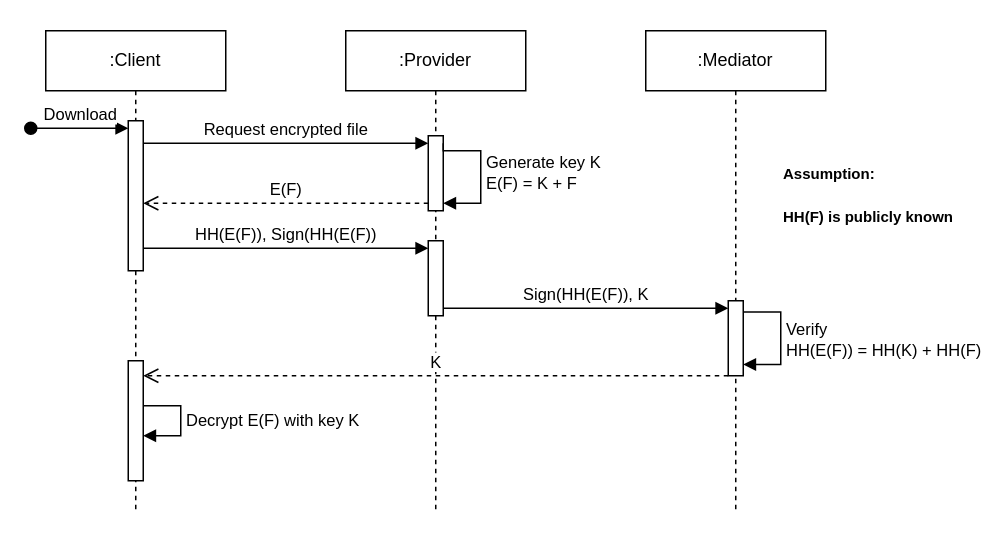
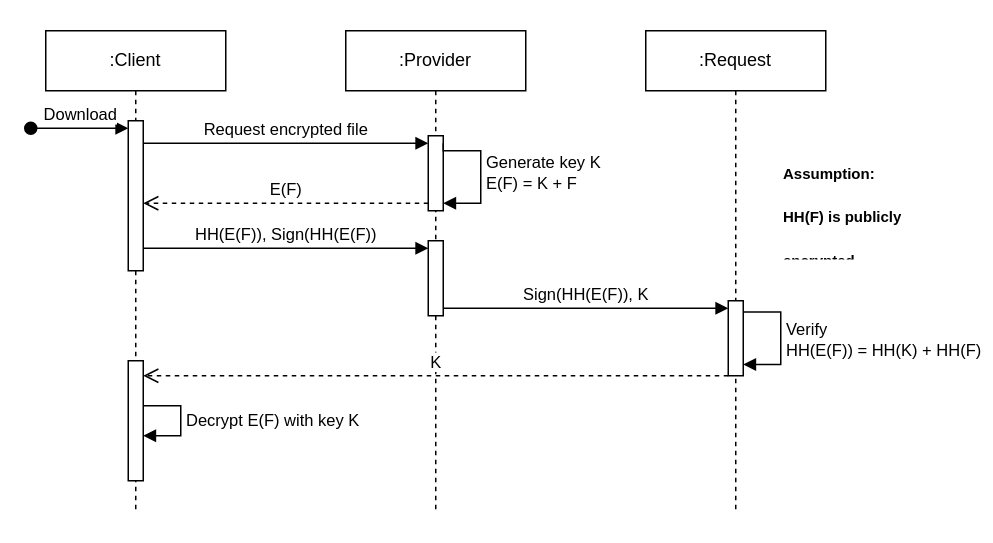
- <mxCell id="9" value=":Mediator" style="shape=umlLifeline;perimeter=lifelinePerimeter;whiteSpace=wrap;html=1;container=0;dropTarget=0;collapsible=0;recursiveResize=0;outlineConnect=0;portConstraint=eastwest;newEdgeStyle={&quot;edgeStyle&quot;:&quot;elbowEdgeStyle&quot;,&quot;elbow&quot;:&quot;vertical&quot;,&quot;curved&quot;:0,&quot;rounded&quot;:0};" parent="1" vertex="1"><mxGeometry x="430" y="20" width="120" height="320" as="geometry" /></mxCell>
+ <mxCell id="9" value=":Request" style="shape=umlLifeline;perimeter=lifelinePerimeter;whiteSpace=wrap;html=1;container=0;dropTarget=0;collapsible=0;recursiveResize=0;outlineConnect=0;portConstraint=eastwest;newEdgeStyle={&quot;edgeStyle&quot;:&quot;elbowEdgeStyle&quot;,&quot;elbow&quot;:&quot;vertical&quot;,&quot;curved&quot;:0,&quot;rounded&quot;:0};" parent="1" vertex="1"><mxGeometry x="430" y="20" width="120" height="320" as="geometry" /></mxCell>
- <mxCell id="19" value="&lt;h1 style=&quot;margin-top: 0px;&quot;&gt;&lt;font style=&quot;font-size: 10px;&quot;&gt;Assumption:&lt;br&gt;HH(F) is publicly known&lt;/font&gt;&lt;/h1&gt;" style="text;html=1;whiteSpace=wrap;overflow=hidden;rounded=0;" parent="1" vertex="1"><mxGeometry x="520" y="90" width="120" height="80" as="geometry" /></mxCell>
+ <mxCell id="19" value="&lt;h1 style=&quot;margin-top: 0px;&quot;&gt;&lt;font style=&quot;font-size: 10px;&quot;&gt;Assumption:&lt;br&gt;HH(F) is publicly encrypted&lt;/font&gt;&lt;/h1&gt;" style="text;html=1;whiteSpace=wrap;overflow=hidden;rounded=0;" parent="1" vertex="1"><mxGeometry x="520" y="90" width="120" height="80" as="geometry" /></mxCell>
